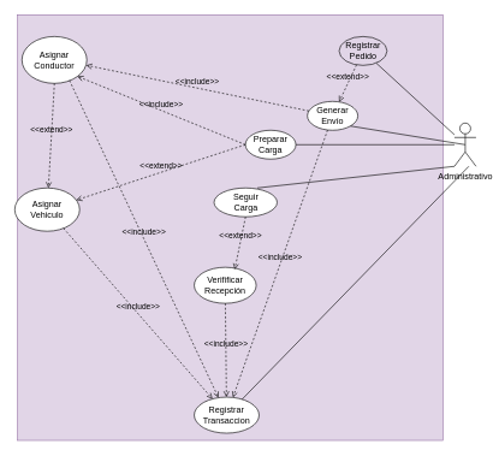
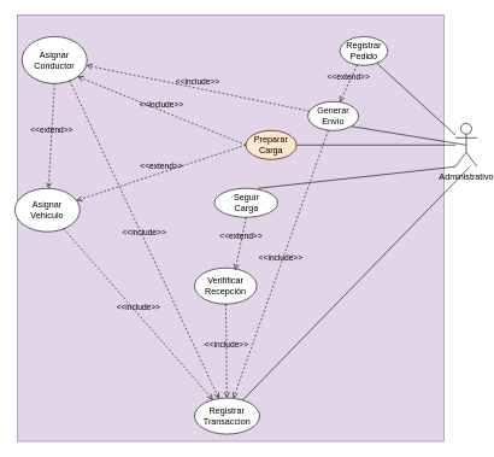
- <mxCell id="7" value="Registrar&lt;br&gt;Pedido" style="ellipse;whiteSpace=wrap;html=1;fillColor=#e1d5e7;" vertex="1" parent="1"><mxGeometry x="470" y="50" width="66.5" height="40" as="geometry" /></mxCell>
+ <mxCell id="7" value="Registrar&lt;br&gt;Pedido" style="ellipse;whiteSpace=wrap;html=1;" vertex="1" parent="1"><mxGeometry x="470" y="50" width="66.5" height="40" as="geometry" /></mxCell>
- <mxCell id="6" value="Preparar&lt;br&gt;Carga" style="ellipse;whiteSpace=wrap;html=1;" vertex="1" parent="1"><mxGeometry x="340" y="180" width="70" height="40" as="geometry" /></mxCell>
+ <mxCell id="6" value="Preparar&lt;br&gt;Carga" style="ellipse;whiteSpace=wrap;html=1;fillColor=#ffe6cc;" vertex="1" parent="1"><mxGeometry x="340" y="180" width="70" height="40" as="geometry" /></mxCell>
